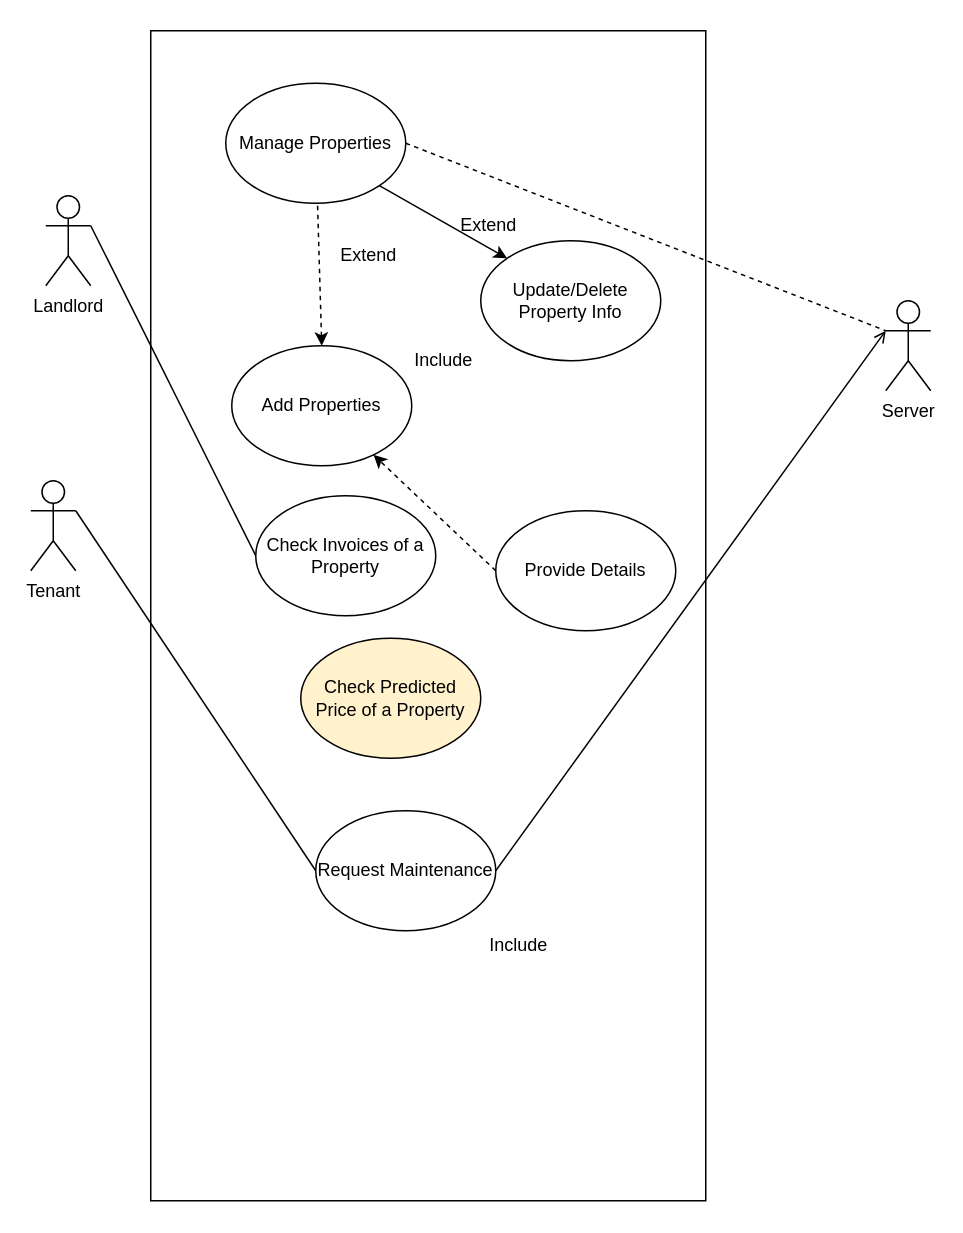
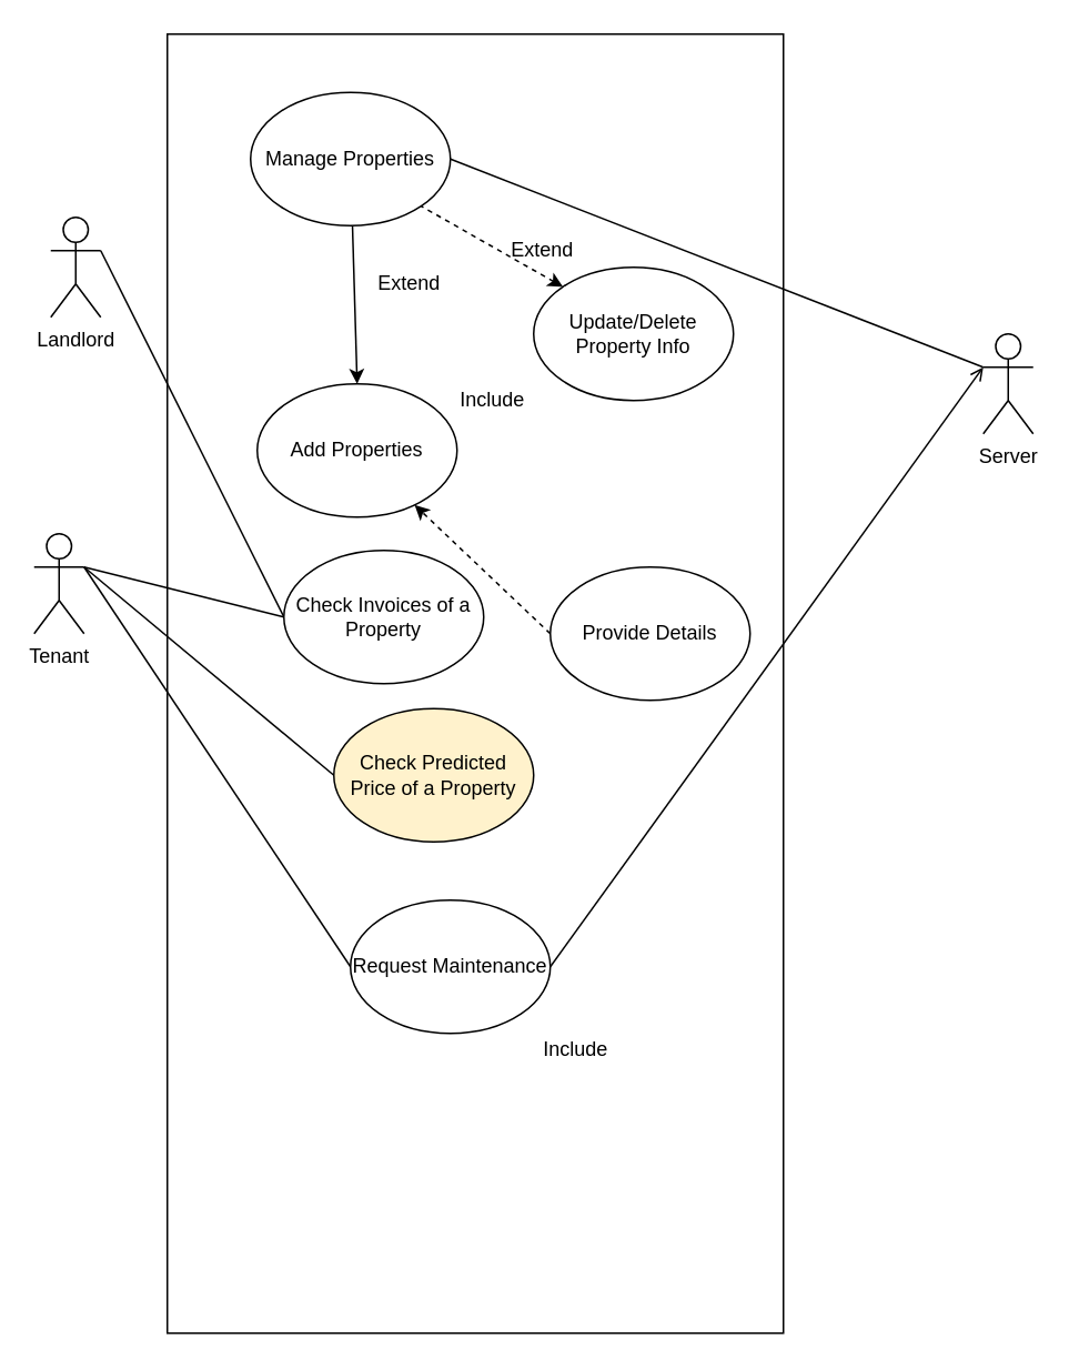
- <mxCell id="8" style="edgeStyle=none;rounded=0;orthogonalLoop=1;jettySize=auto;html=1;exitX=0;exitY=0;exitDx=0;exitDy=0;entryX=1;entryY=1;entryDx=0;entryDy=0;dashed=0;startArrow=classic;startFill=1;endArrow=none;endFill=0;" parent="1" source="9" target="7" edge="1"><mxGeometry relative="1" as="geometry" /></mxCell>
+ <mxCell id="8" style="edgeStyle=none;rounded=0;orthogonalLoop=1;jettySize=auto;html=1;exitX=0;exitY=0;exitDx=0;exitDy=0;entryX=1;entryY=1;entryDx=0;entryDy=0;dashed=1;startArrow=classic;startFill=1;endArrow=none;endFill=0;" parent="1" source="9" target="7" edge="1"><mxGeometry relative="1" as="geometry" /></mxCell>
- <mxCell id="6" style="edgeStyle=none;rounded=0;orthogonalLoop=1;jettySize=auto;html=1;exitX=1;exitY=0.5;exitDx=0;exitDy=0;entryX=0;entryY=0.333;entryDx=0;entryDy=0;entryPerimeter=0;startArrow=none;startFill=0;endArrow=none;endFill=0;dashed=1;" parent="1" source="7" target="4" edge="1"><mxGeometry relative="1" as="geometry" /></mxCell>
+ <mxCell id="6" style="edgeStyle=none;rounded=0;orthogonalLoop=1;jettySize=auto;html=1;exitX=1;exitY=0.5;exitDx=0;exitDy=0;entryX=0;entryY=0.333;entryDx=0;entryDy=0;entryPerimeter=0;startArrow=none;startFill=0;endArrow=none;endFill=0;" parent="1" source="7" target="4" edge="1"><mxGeometry relative="1" as="geometry" /></mxCell>
- <mxCell id="10" style="edgeStyle=none;rounded=0;orthogonalLoop=1;jettySize=auto;html=1;exitX=0.5;exitY=0;exitDx=0;exitDy=0;dashed=1;startArrow=classic;startFill=1;endArrow=none;endFill=0;" parent="1" source="11" target="7" edge="1"><mxGeometry relative="1" as="geometry" /></mxCell>
+ <mxCell id="10" style="edgeStyle=none;rounded=0;orthogonalLoop=1;jettySize=auto;html=1;exitX=0.5;exitY=0;exitDx=0;exitDy=0;dashed=0;startArrow=classic;startFill=1;endArrow=none;endFill=0;" parent="1" source="11" target="7" edge="1"><mxGeometry relative="1" as="geometry" /></mxCell>
+ <mxCell id="17" style="edgeStyle=none;rounded=0;orthogonalLoop=1;jettySize=auto;html=1;exitX=0;exitY=0.5;exitDx=0;exitDy=0;entryX=1;entryY=0.333;entryDx=0;entryDy=0;entryPerimeter=0;startArrow=none;startFill=0;endArrow=none;endFill=0;" parent="1" source="19" target="2" edge="1"><mxGeometry relative="1" as="geometry" /></mxCell>
+ <mxCell id="20" style="edgeStyle=none;rounded=0;orthogonalLoop=1;jettySize=auto;html=1;exitX=0;exitY=0.5;exitDx=0;exitDy=0;entryX=1;entryY=0.333;entryDx=0;entryDy=0;entryPerimeter=0;startArrow=none;startFill=0;endArrow=none;endFill=0;" parent="1" source="21" target="2" edge="1"><mxGeometry relative="1" as="geometry" /></mxCell>
